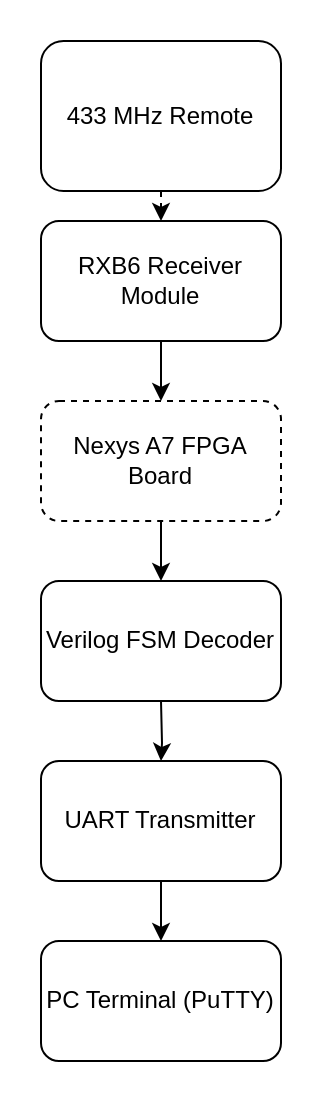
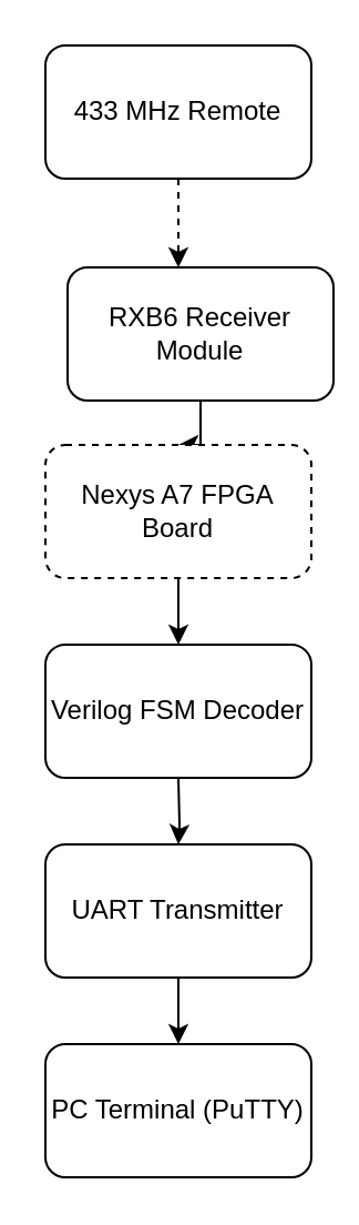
- <mxCell id="3" value="433 MHz Remote" style="rounded=1;whiteSpace=wrap;html=1;" vertex="1" parent="1"><mxGeometry x="20" y="20" width="120" height="75" as="geometry" /></mxCell>
+ <mxCell id="3" value="433 MHz Remote" style="rounded=1;whiteSpace=wrap;html=1;" vertex="1" parent="1"><mxGeometry x="20" y="20" width="120" height="60" as="geometry" /></mxCell>
- <mxCell id="5" value="RXB6 Receiver Module" style="rounded=1;whiteSpace=wrap;html=1;" vertex="1" parent="1"><mxGeometry x="20" y="110" width="120" height="60" as="geometry" /></mxCell>
+ <mxCell id="5" value="RXB6 Receiver Module" style="rounded=1;whiteSpace=wrap;html=1;" vertex="1" parent="1"><mxGeometry x="30" y="120" width="120" height="60" as="geometry" /></mxCell>
